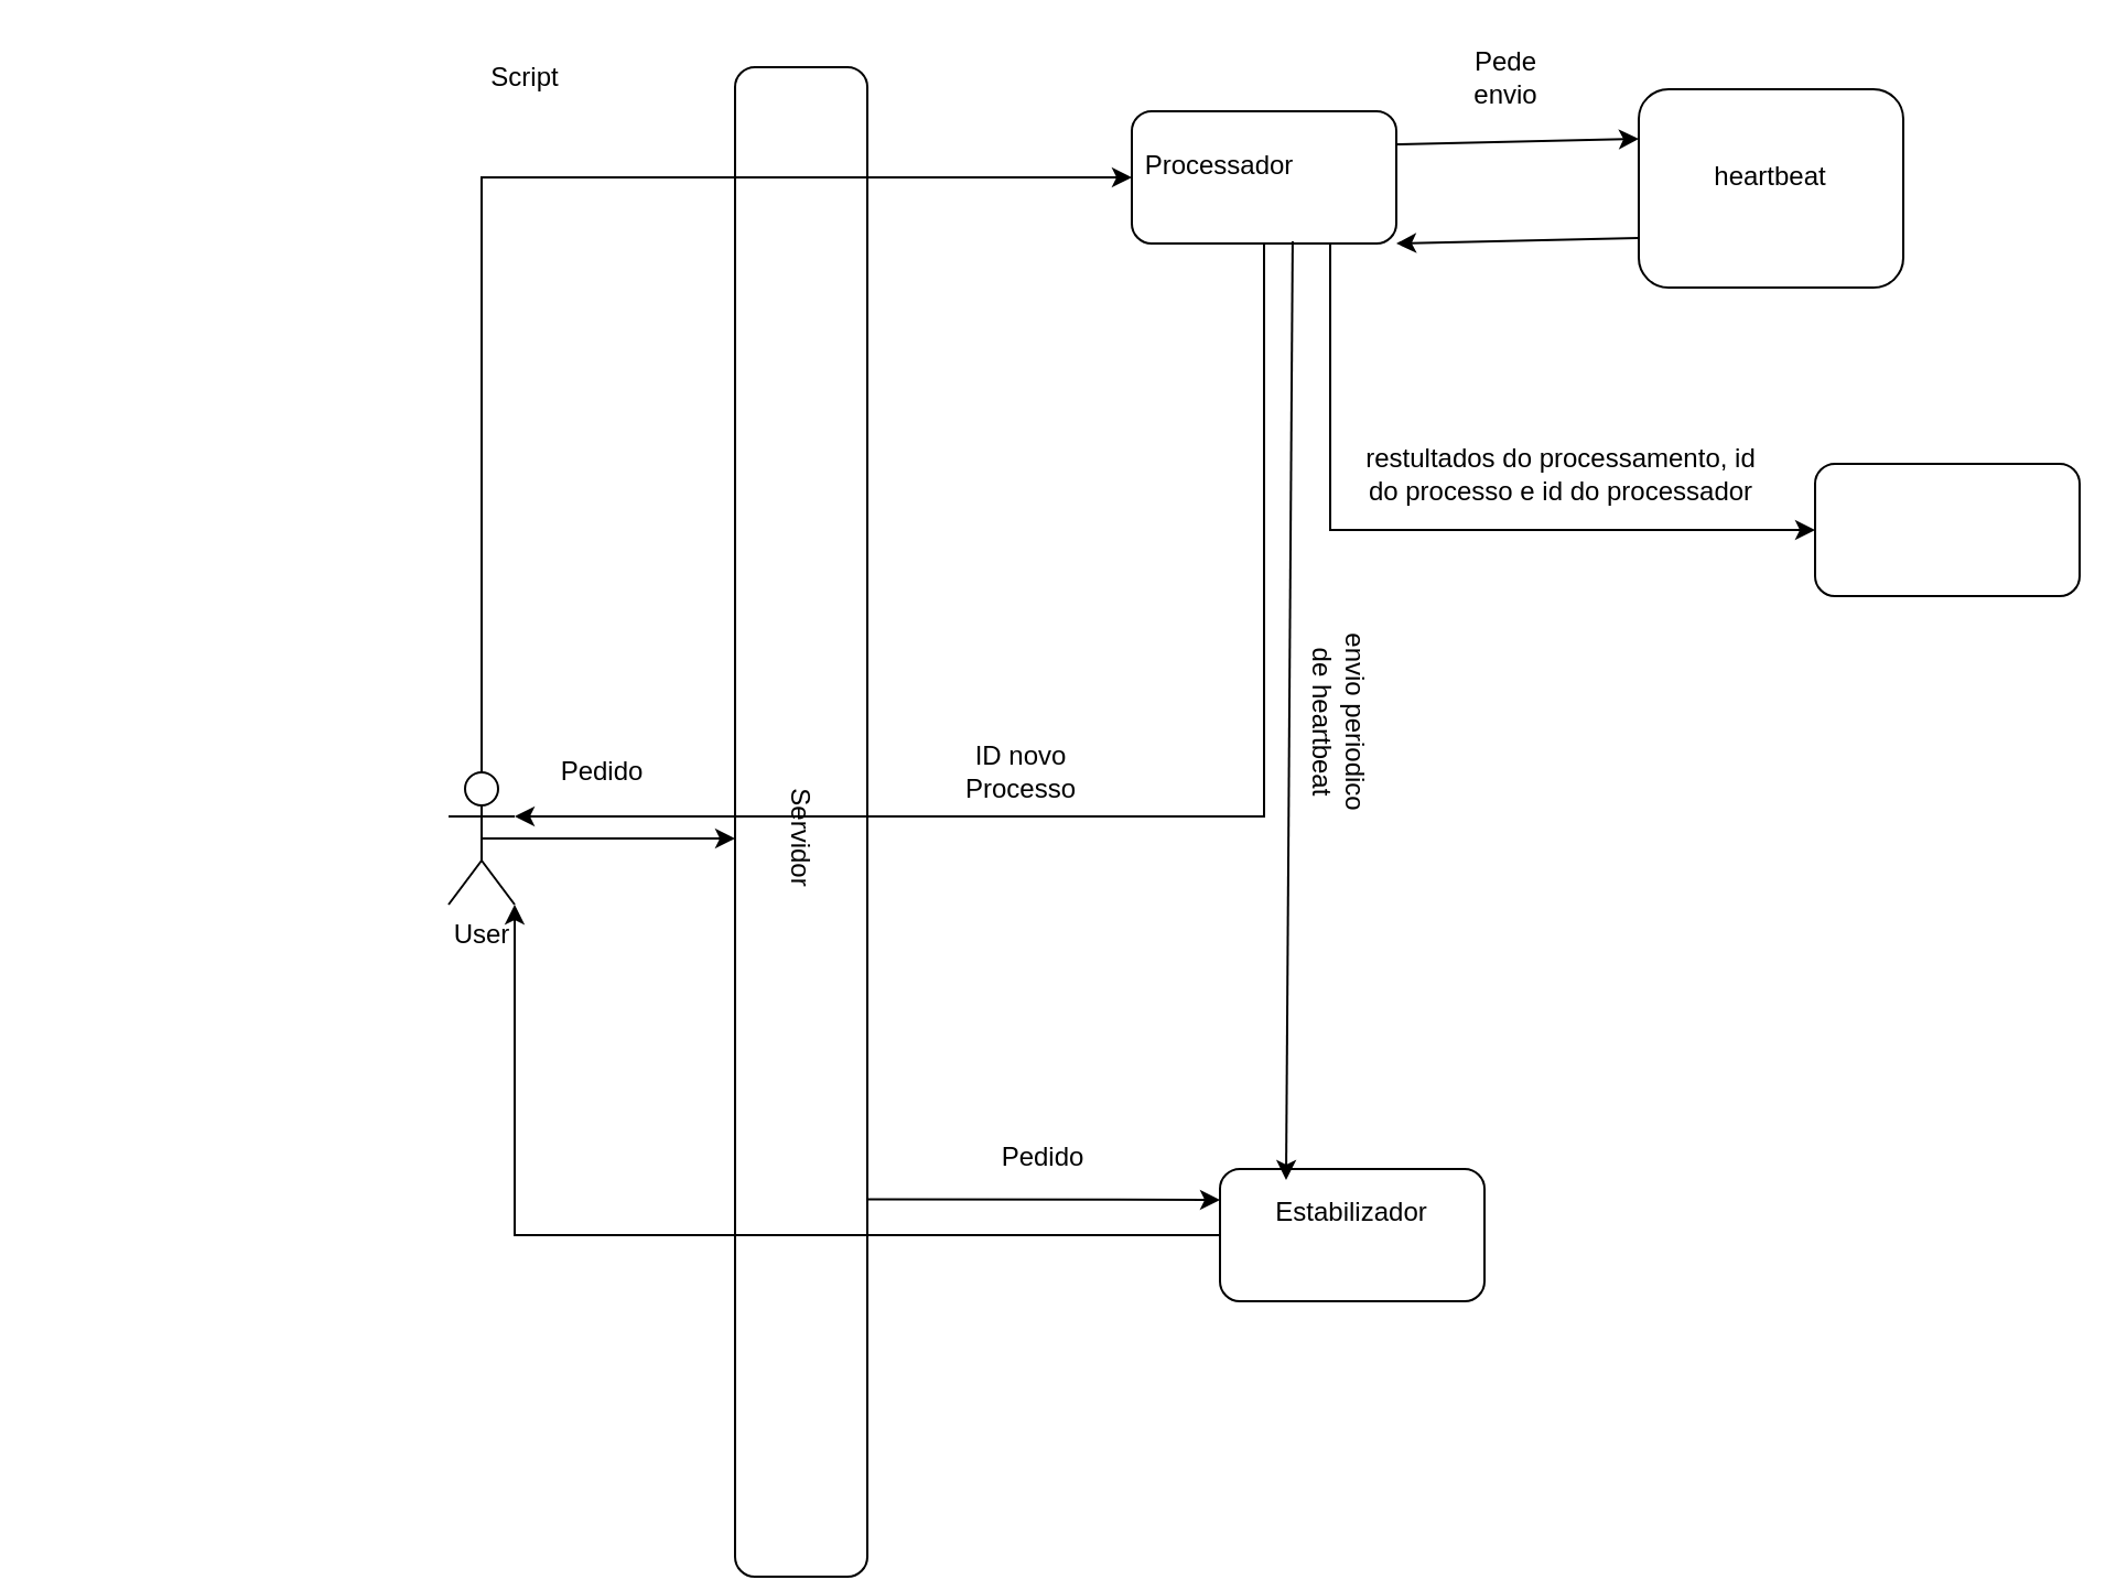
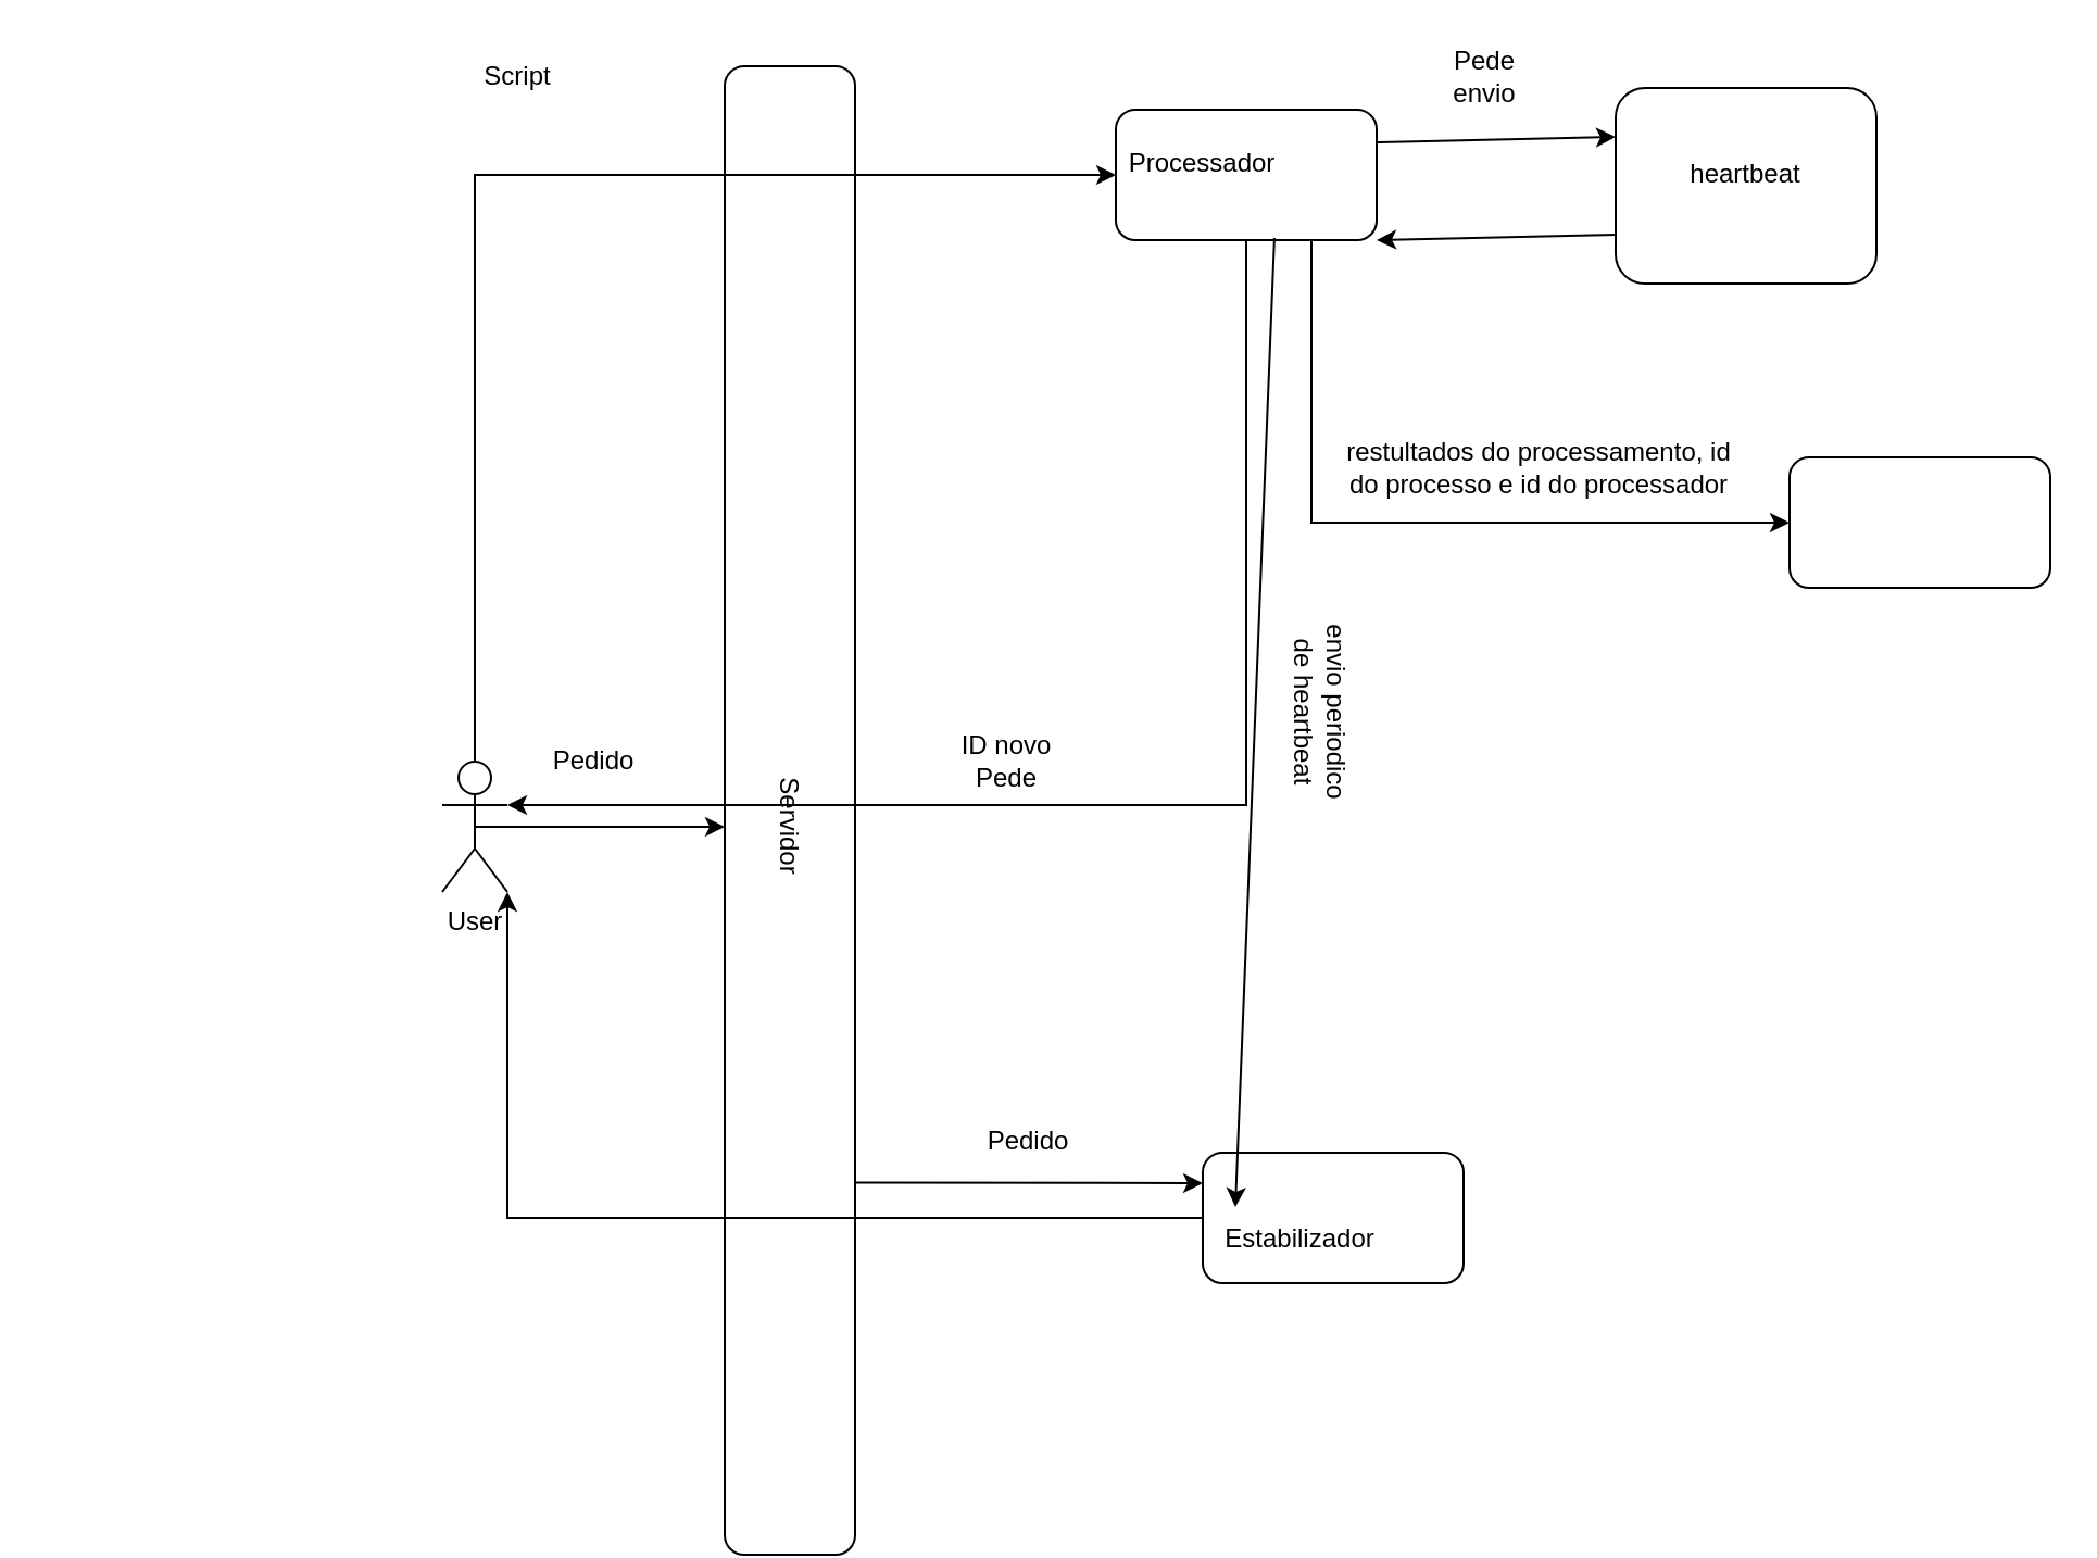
- <mxCell id="17" value="ID novo Processo" style="text;html=1;strokeColor=none;fillColor=none;align=center;verticalAlign=middle;whiteSpace=wrap;rounded=0;" parent="1" vertex="1"><mxGeometry x="433" y="335" width="60" height="30" as="geometry" /></mxCell>
+ <mxCell id="17" value="ID novo Pede" style="text;html=1;strokeColor=none;fillColor=none;align=center;verticalAlign=middle;whiteSpace=wrap;rounded=0;" parent="1" vertex="1"><mxGeometry x="433" y="335" width="60" height="30" as="geometry" /></mxCell>
- <mxCell id="8" value="Estabilizador" style="text;html=1;strokeColor=none;fillColor=none;align=center;verticalAlign=middle;whiteSpace=wrap;rounded=0;" parent="1" vertex="1"><mxGeometry x="583" y="535" width="60" height="30" as="geometry" /></mxCell>
+ <mxCell id="8" value="Estabilizador" style="text;html=1;strokeColor=none;fillColor=none;align=center;verticalAlign=middle;whiteSpace=wrap;rounded=0;" parent="1" vertex="1"><mxGeometry x="568" y="555" width="60" height="30" as="geometry" /></mxCell>
